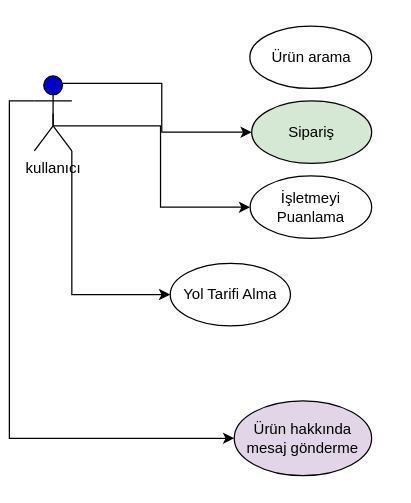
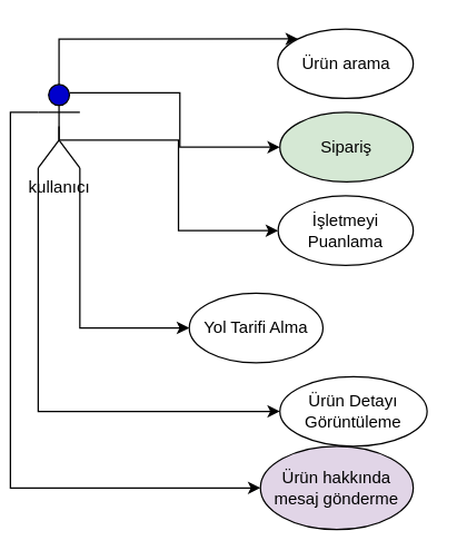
+ <mxCell id="3" style="edgeStyle=orthogonalEdgeStyle;rounded=0;orthogonalLoop=1;jettySize=auto;html=1;exitX=0.5;exitY=0;exitDx=0;exitDy=0;exitPerimeter=0;entryX=0;entryY=0;entryDx=0;entryDy=0;" edge="1" parent="1" source="9" target="10"><mxGeometry relative="1" as="geometry" /></mxCell>
+ <mxCell id="7" style="edgeStyle=orthogonalEdgeStyle;rounded=0;orthogonalLoop=1;jettySize=auto;html=1;exitX=0;exitY=1;exitDx=0;exitDy=0;exitPerimeter=0;entryX=0;entryY=0.5;entryDx=0;entryDy=0;" edge="1" parent="1" source="9" target="14"><mxGeometry relative="1" as="geometry" /></mxCell>
+ <mxCell id="14" value="Ürün Detayı Görüntüleme" style="ellipse;whiteSpace=wrap;html=1;" vertex="1" parent="1"><mxGeometry x="194" y="270" width="106" height="50" as="geometry" /></mxCell>
